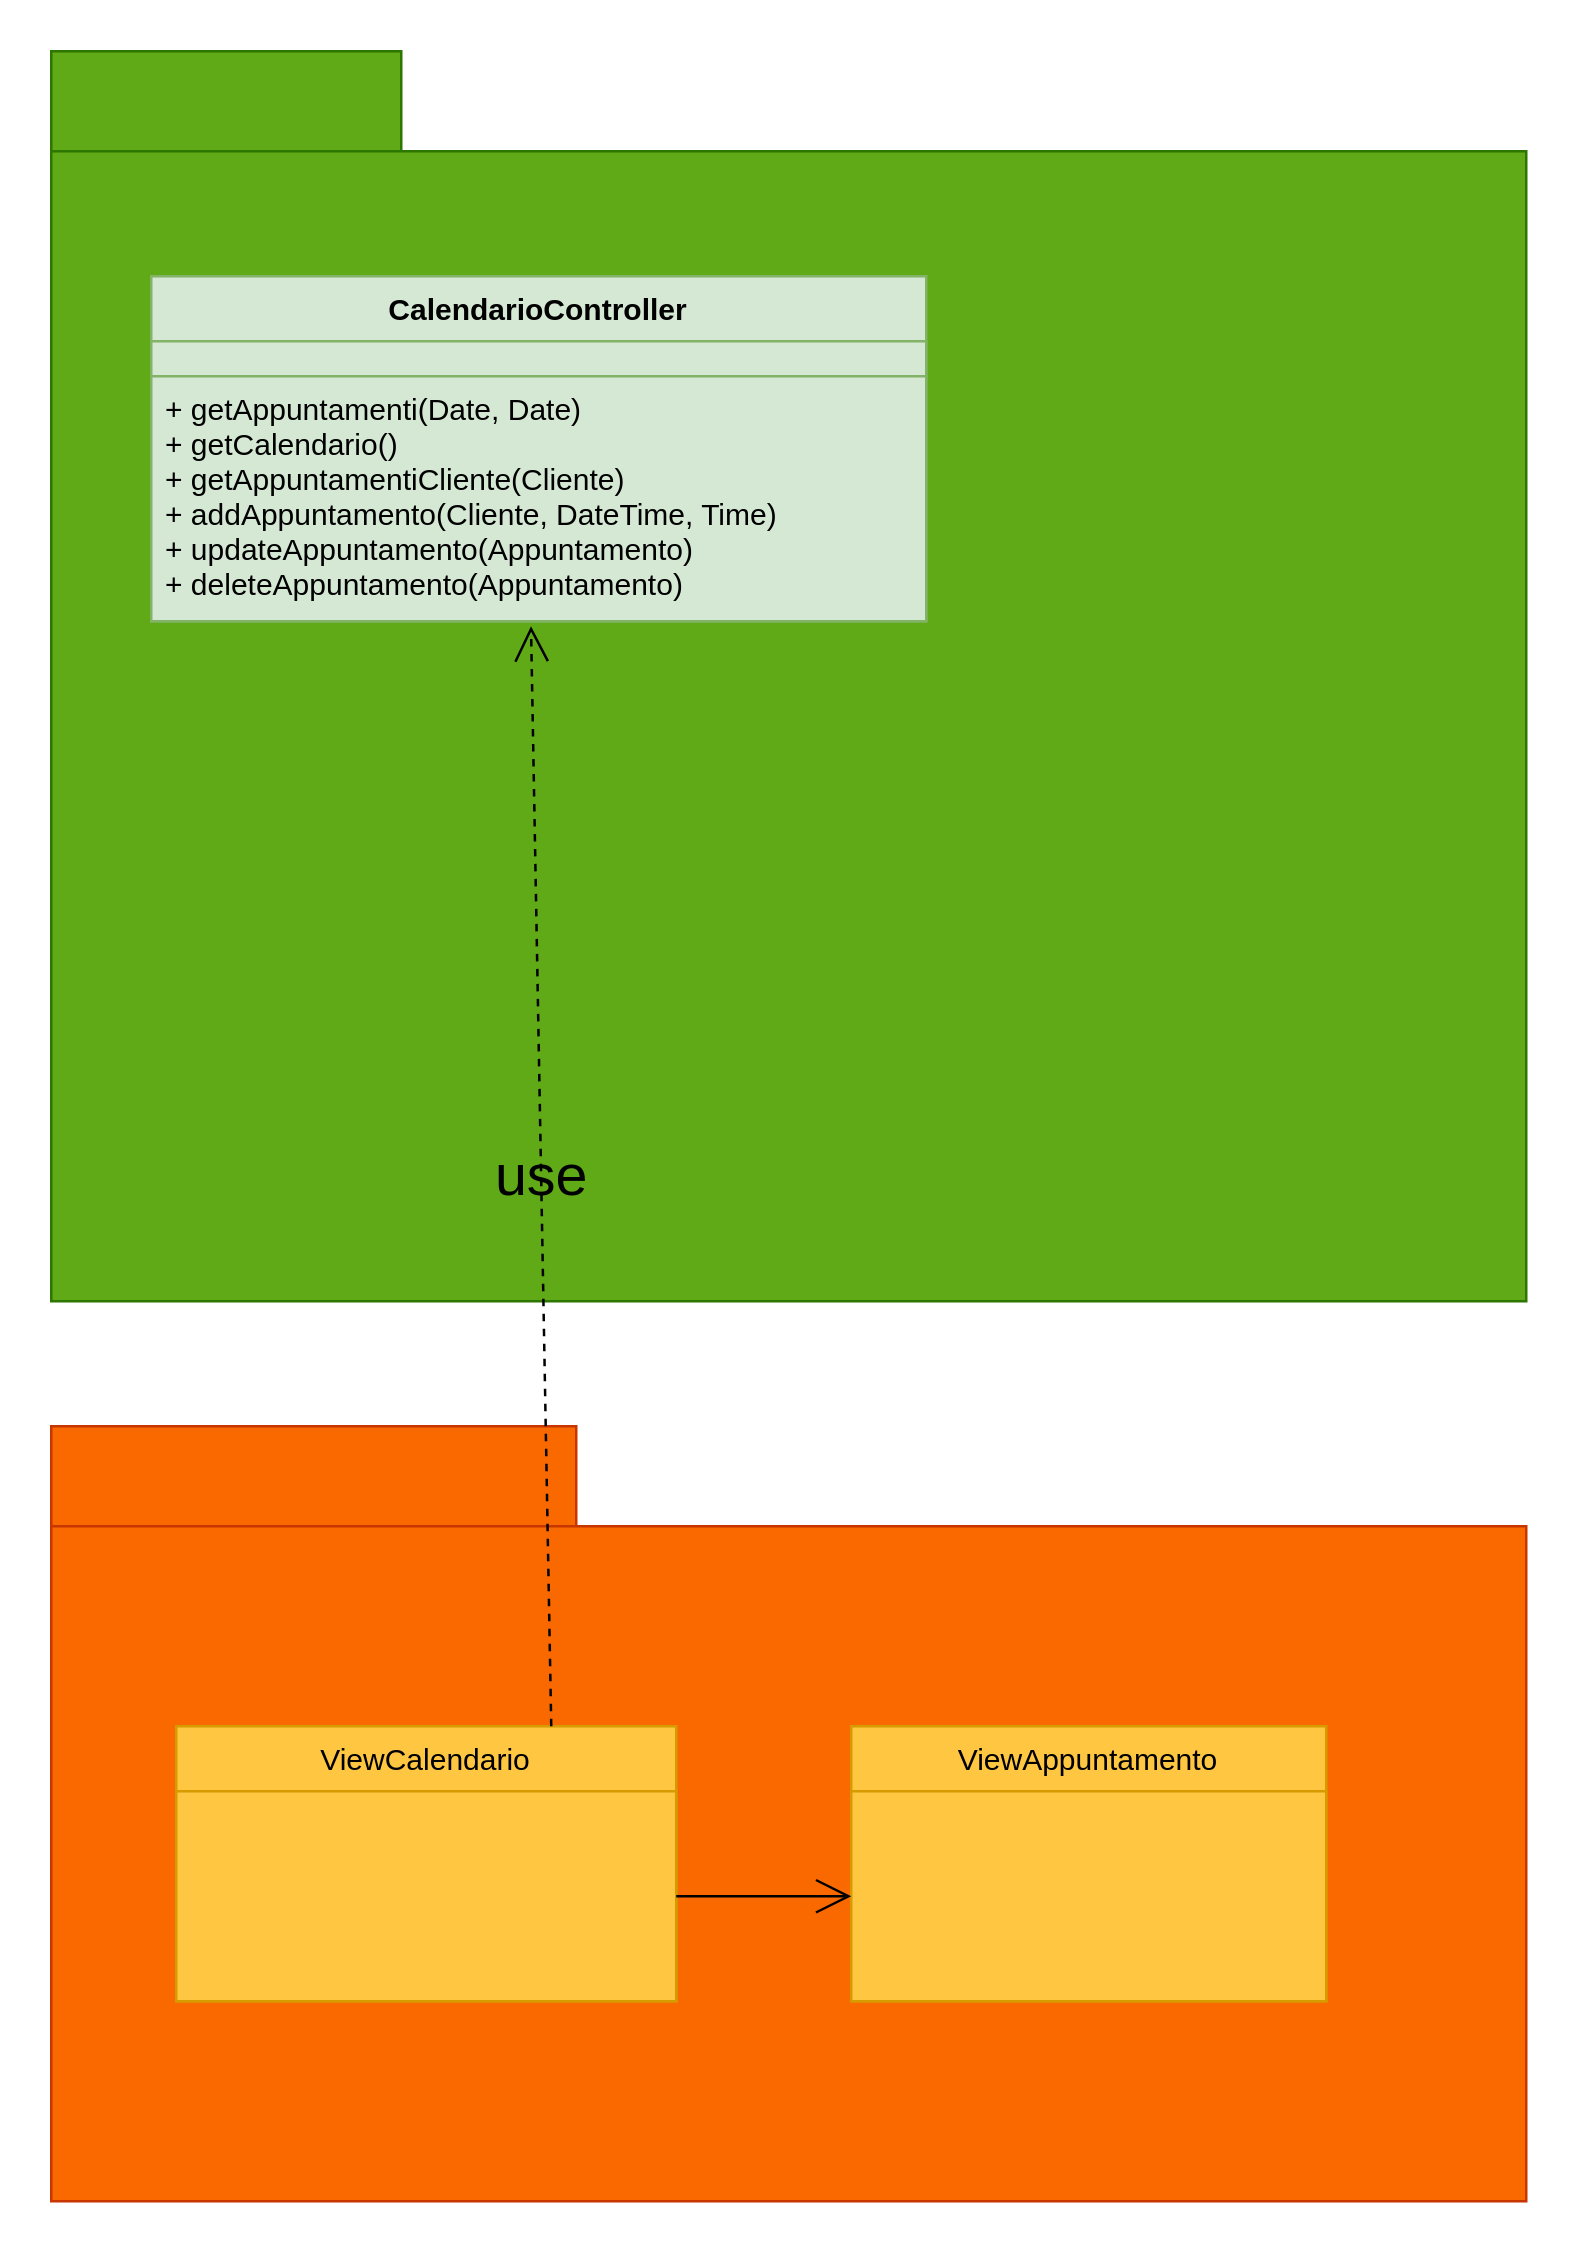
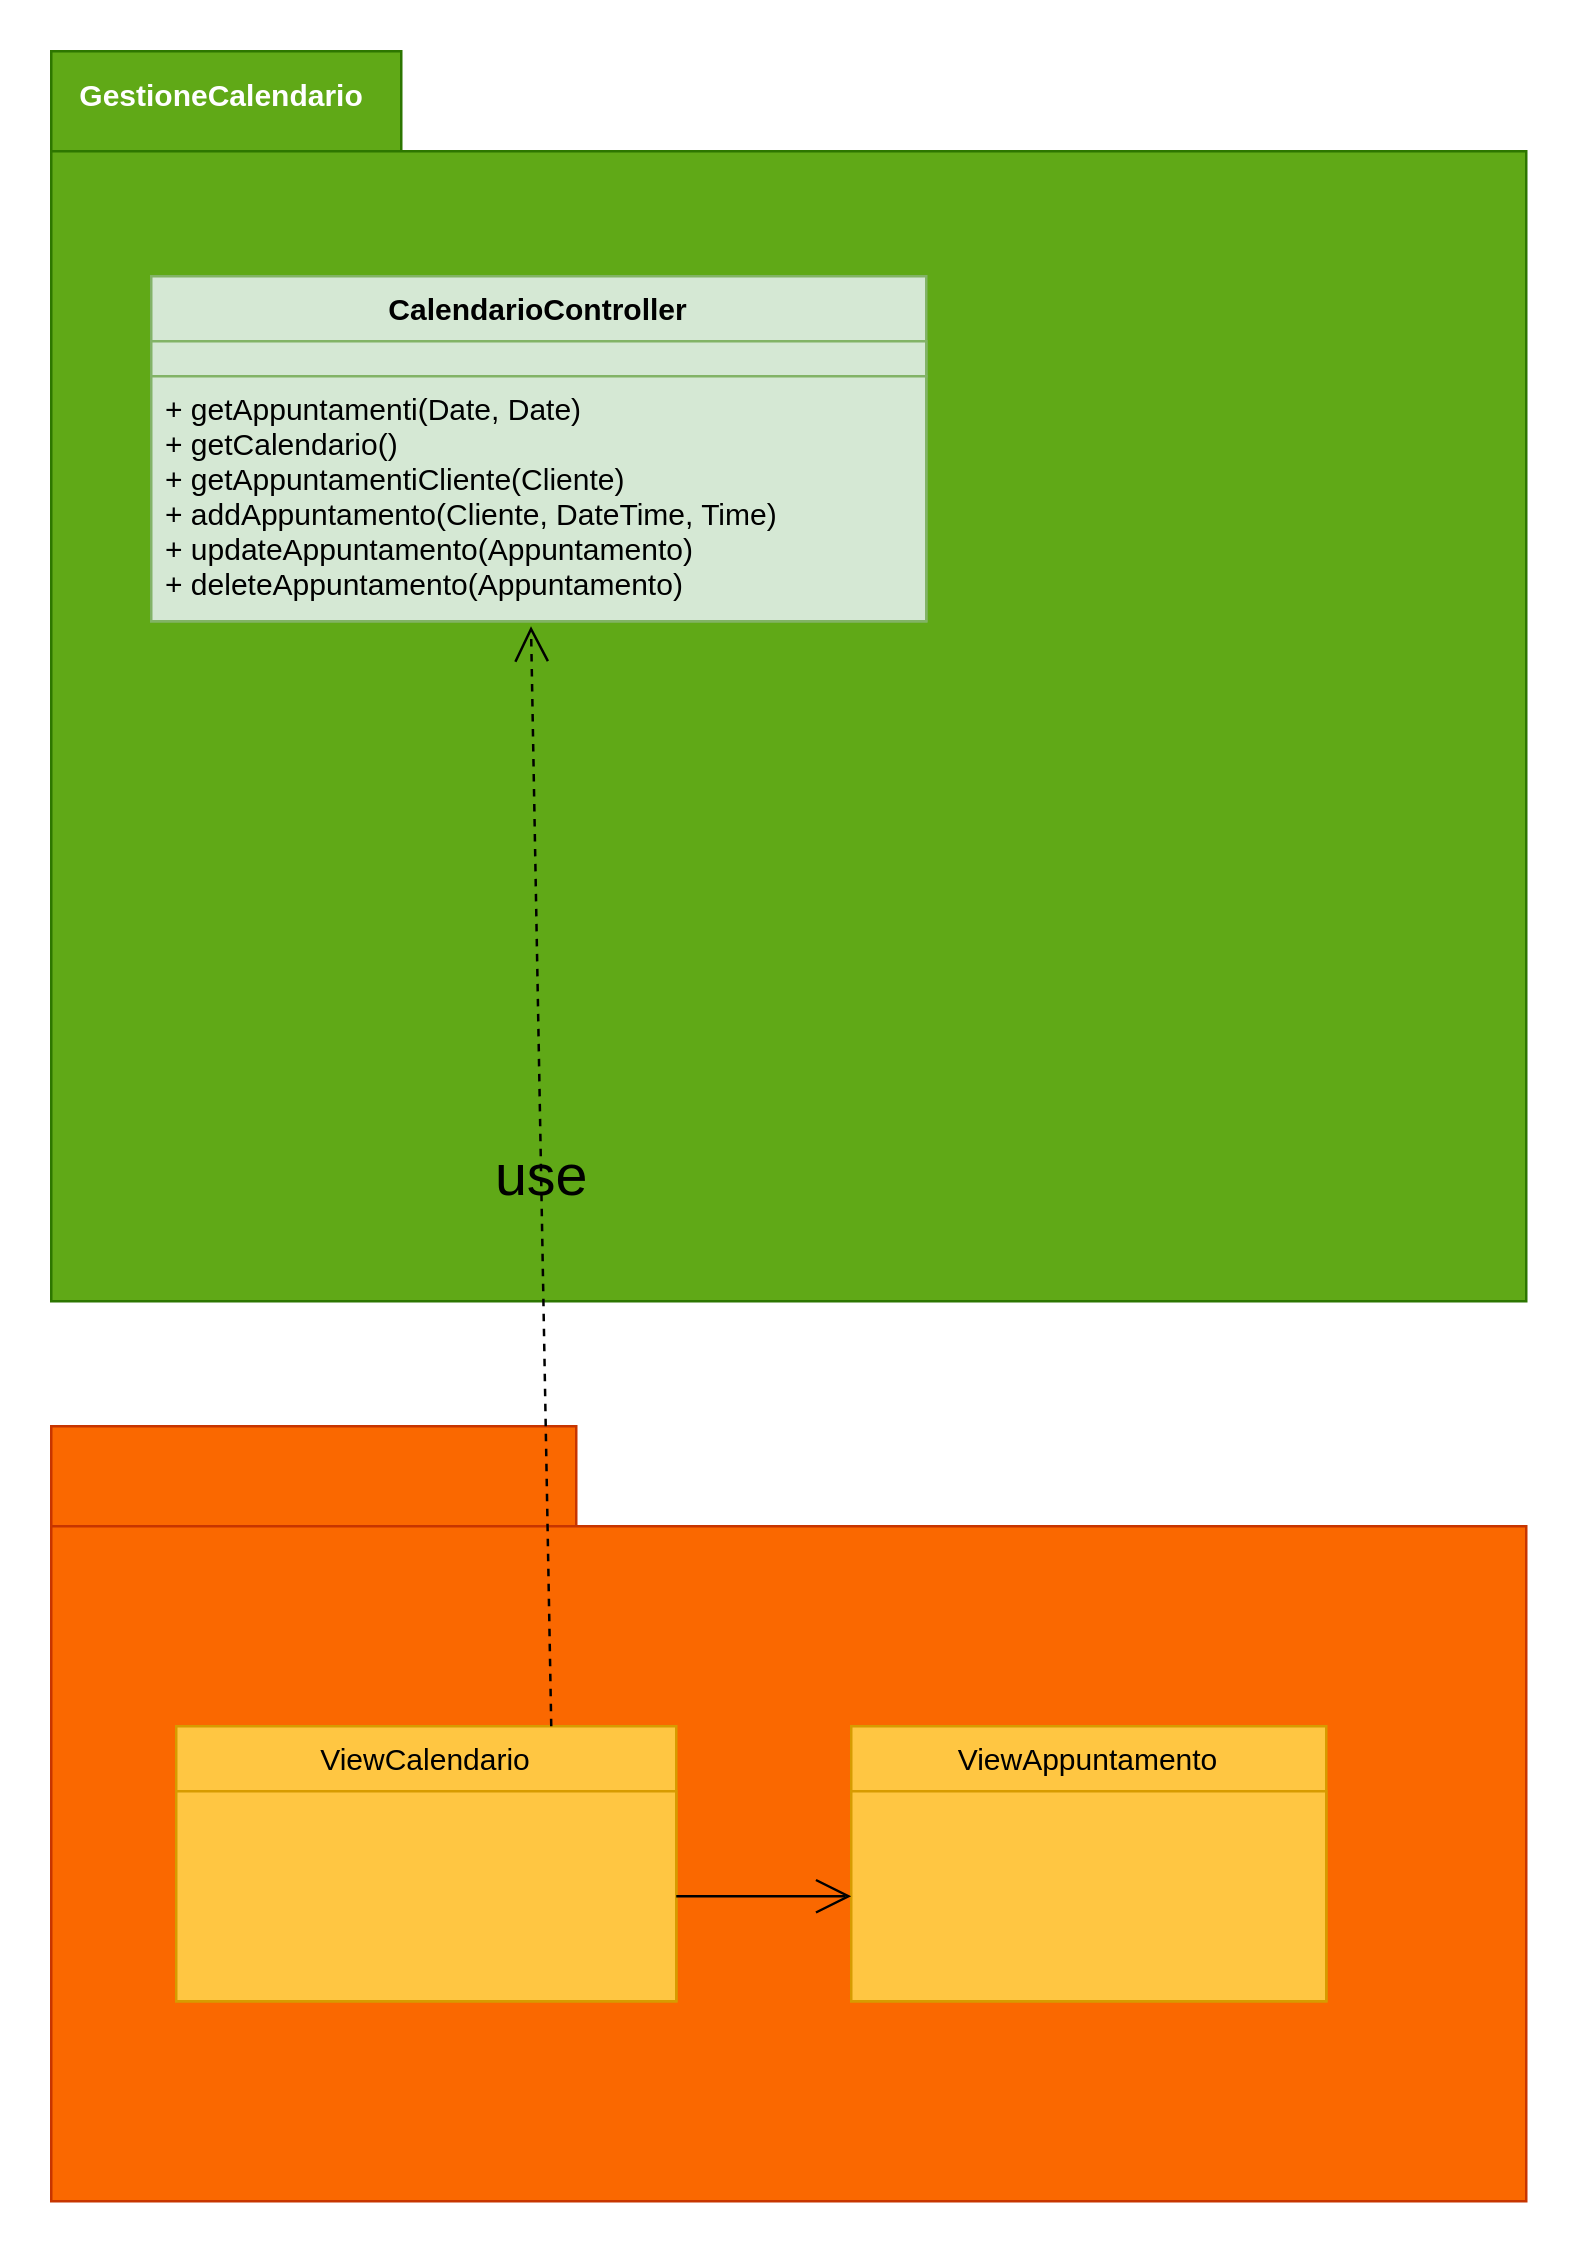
+ <mxCell id="4" value="GestioneCalendario" style="text;align=center;fontStyle=1;verticalAlign=middle;spacingLeft=3;spacingRight=3;rotatable=0;points=[[0,0.5],[1,0.5]];portConstraint=eastwest;fontColor=#FFFFFF;" parent="2" vertex="1"><mxGeometry x="13.538" y="0.845" width="109.767" height="33.333" as="geometry" /></mxCell>
